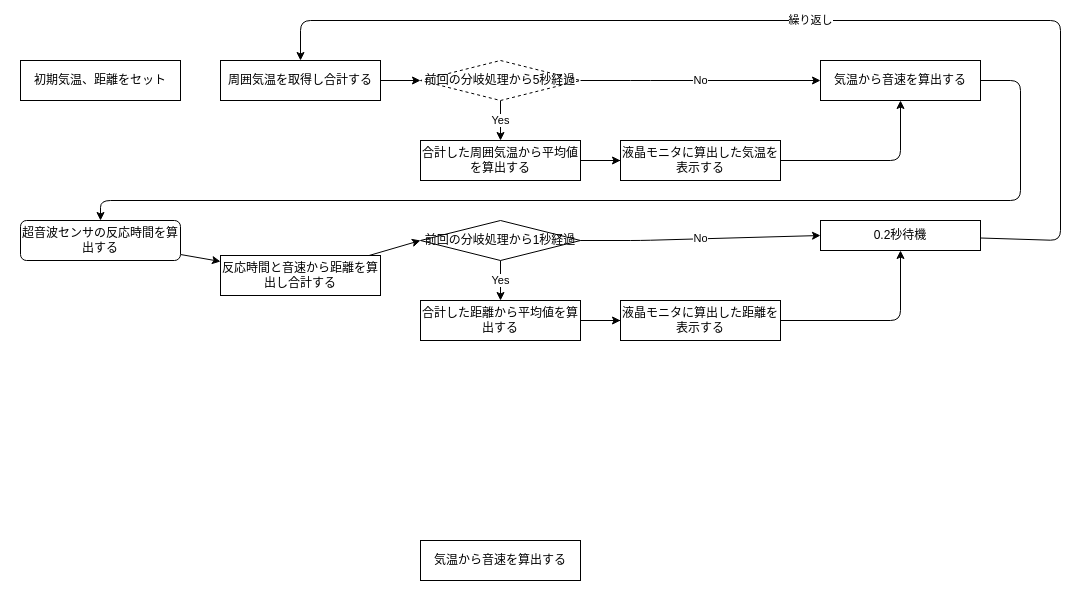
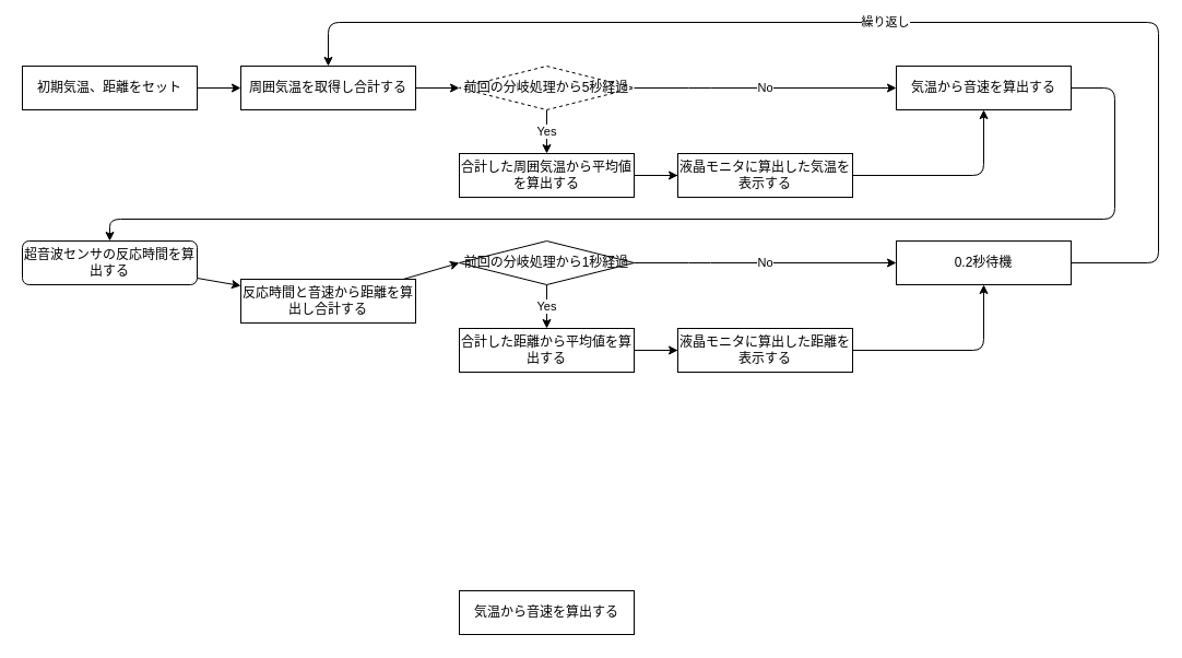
+ <mxCell id="7" value="" style="edgeStyle=none;html=1;" parent="1" source="8" target="6" edge="1"><mxGeometry relative="1" as="geometry" /></mxCell>
- <mxCell id="30" value="0.2秒待機" style="rounded=0;whiteSpace=wrap;html=1;" vertex="1" parent="1"><mxGeometry x="820" y="220" width="160" height="30" as="geometry" /></mxCell>
+ <mxCell id="30" value="0.2秒待機" style="rounded=0;whiteSpace=wrap;html=1;" vertex="1" parent="1"><mxGeometry x="820" y="220" width="160" height="40" as="geometry" /></mxCell>
